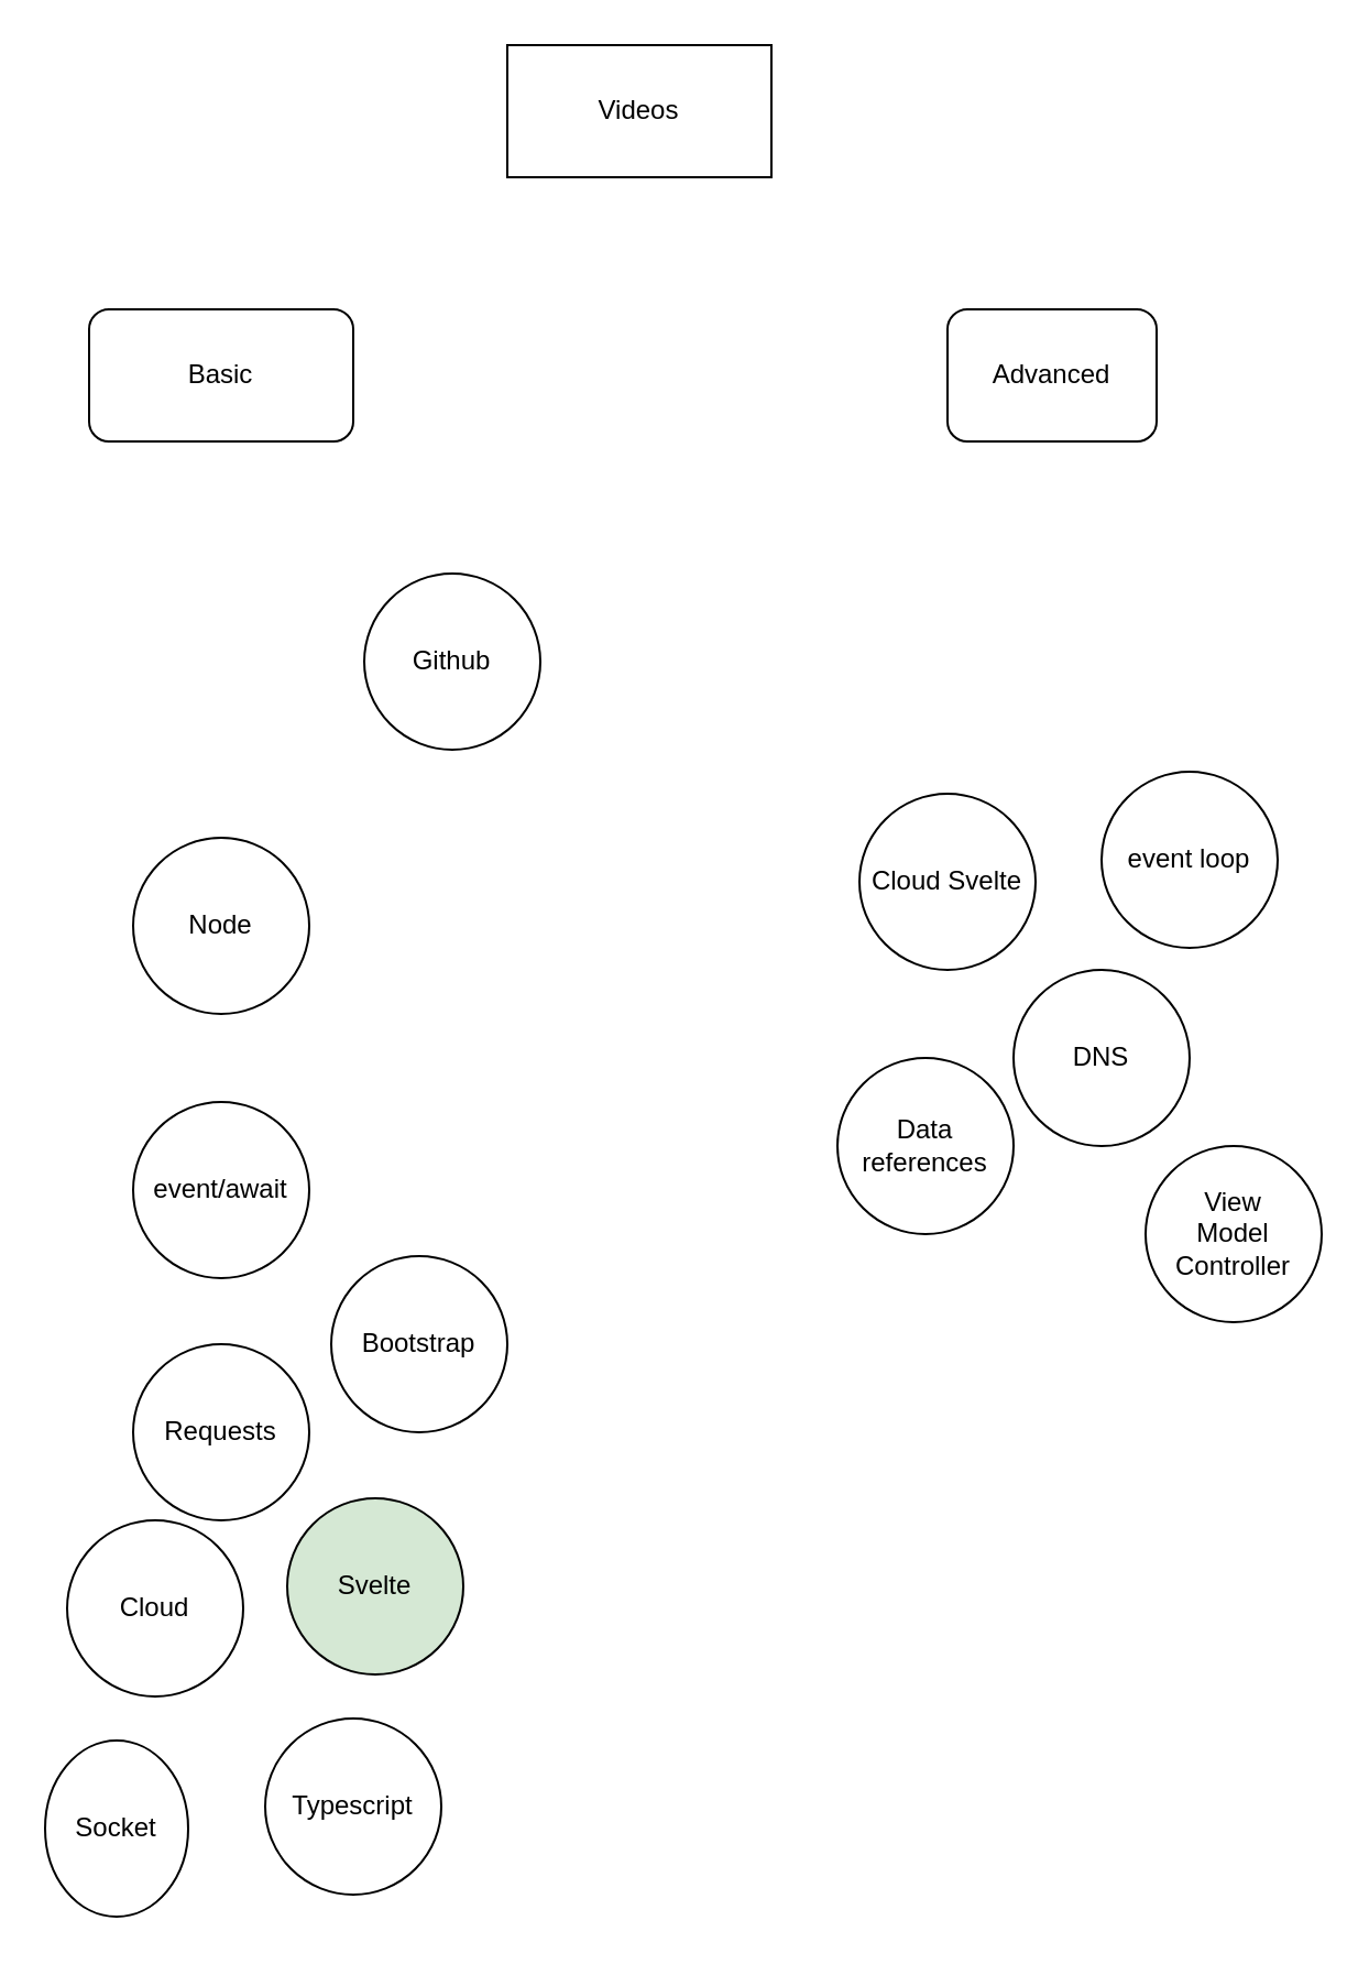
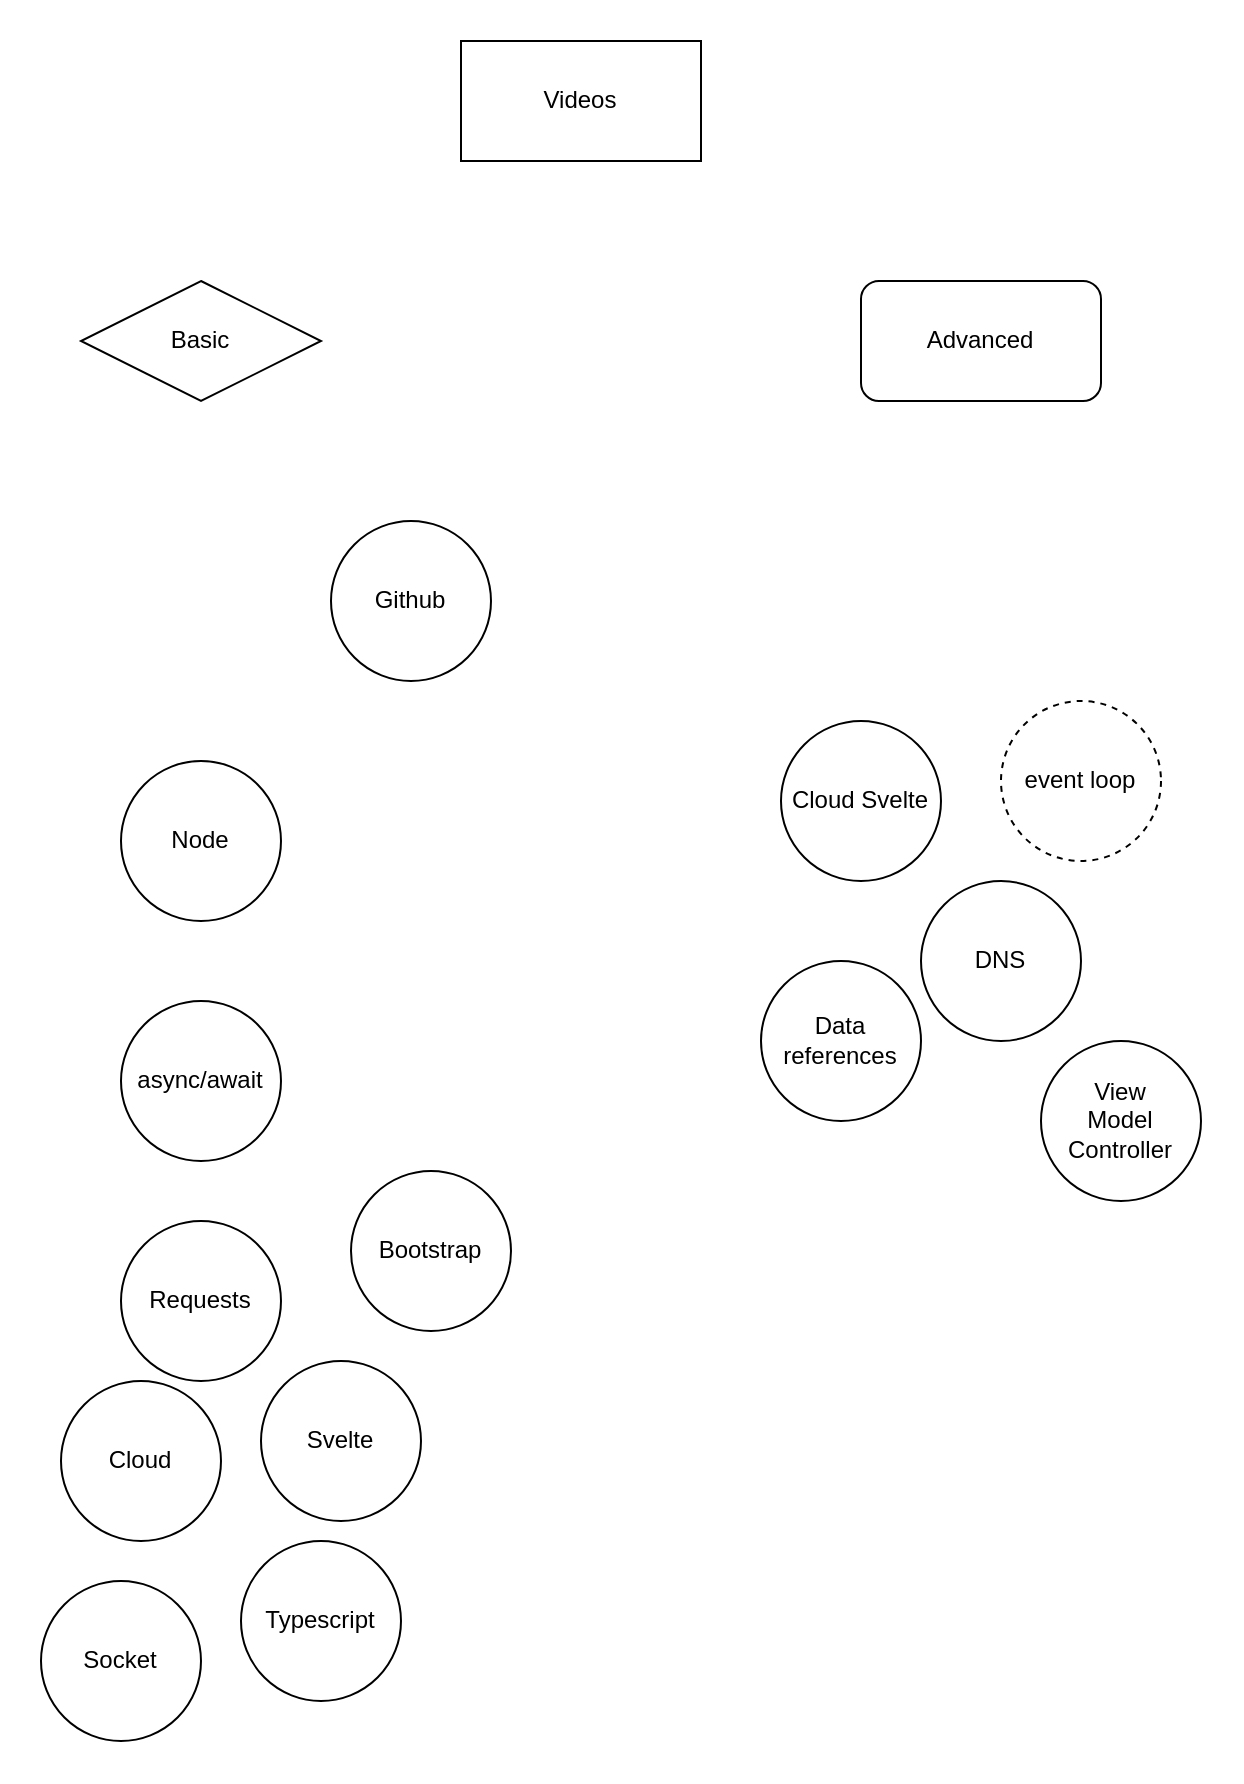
- <mxCell id="16" value="Basic" style="rounded=1;whiteSpace=wrap;html=1;" vertex="1" parent="1"><mxGeometry x="40" y="140" width="120" height="60" as="geometry" /></mxCell>
+ <mxCell id="16" value="Basic" style="rhombus;whiteSpace=wrap;html=1;" vertex="1" parent="1"><mxGeometry x="40" y="140" width="120" height="60" as="geometry" /></mxCell>
- <mxCell id="17" value="Advanced" style="rounded=1;whiteSpace=wrap;html=1;" vertex="1" parent="1"><mxGeometry x="430" y="140" width="95" height="60" as="geometry" /></mxCell>
+ <mxCell id="17" value="Advanced" style="rounded=1;whiteSpace=wrap;html=1;" vertex="1" parent="1"><mxGeometry x="430" y="140" width="120" height="60" as="geometry" /></mxCell>
- <mxCell id="14" value="event loop" style="ellipse;whiteSpace=wrap;html=1;" vertex="1" parent="1"><mxGeometry x="500" y="350" width="80" height="80" as="geometry" /></mxCell>
+ <mxCell id="14" value="event loop" style="ellipse;whiteSpace=wrap;html=1;dashed=1;" vertex="1" parent="1"><mxGeometry x="500" y="350" width="80" height="80" as="geometry" /></mxCell>
- <mxCell id="13" value="event/await" style="ellipse;whiteSpace=wrap;html=1;" vertex="1" parent="1"><mxGeometry x="60" y="500" width="80" height="80" as="geometry" /></mxCell>
+ <mxCell id="13" value="async/await" style="ellipse;whiteSpace=wrap;html=1;" vertex="1" parent="1"><mxGeometry x="60" y="500" width="80" height="80" as="geometry" /></mxCell>
- <mxCell id="18" value="Bootstrap" style="ellipse;whiteSpace=wrap;html=1;" vertex="1" parent="1"><mxGeometry x="150" y="570" width="80" height="80" as="geometry" /></mxCell>
+ <mxCell id="18" value="Bootstrap" style="ellipse;whiteSpace=wrap;html=1;" vertex="1" parent="1"><mxGeometry x="175" y="585" width="80" height="80" as="geometry" /></mxCell>
- <mxCell id="5" value="Svelte" style="ellipse;whiteSpace=wrap;html=1;fillColor=#d5e8d4;" vertex="1" parent="1"><mxGeometry x="130" y="680" width="80" height="80" as="geometry" /></mxCell>
+ <mxCell id="5" value="Svelte" style="ellipse;whiteSpace=wrap;html=1;" vertex="1" parent="1"><mxGeometry x="130" y="680" width="80" height="80" as="geometry" /></mxCell>
- <mxCell id="6" value="Typescript" style="ellipse;whiteSpace=wrap;html=1;" vertex="1" parent="1"><mxGeometry x="120" y="780" width="80" height="80" as="geometry" /></mxCell>
+ <mxCell id="6" value="Typescript" style="ellipse;whiteSpace=wrap;html=1;" vertex="1" parent="1"><mxGeometry x="120" y="770" width="80" height="80" as="geometry" /></mxCell>
- <mxCell id="7" value="Socket&lt;br&gt;" style="ellipse;whiteSpace=wrap;html=1;" vertex="1" parent="1"><mxGeometry x="20" y="790" width="65" height="80" as="geometry" /></mxCell>
+ <mxCell id="7" value="Socket&lt;br&gt;" style="ellipse;whiteSpace=wrap;html=1;" vertex="1" parent="1"><mxGeometry x="20" y="790" width="80" height="80" as="geometry" /></mxCell>
